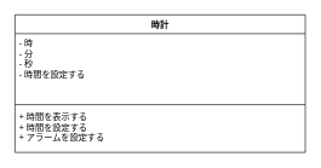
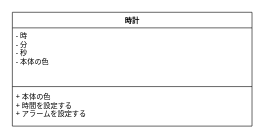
- <mxCell id="3" value="- 時&#10;- 分&#10;- 秒&#10;- 時間を設定する" style="text;strokeColor=none;fillColor=none;align=left;verticalAlign=top;spacingLeft=4;spacingRight=4;overflow=hidden;rotatable=0;points=[[0,0.5],[1,0.5]];portConstraint=eastwest;" vertex="1" parent="2"><mxGeometry y="26" width="400" height="94" as="geometry" /></mxCell>
+ <mxCell id="3" value="- 時&#10;- 分&#10;- 秒&#10;- 本体の色" style="text;strokeColor=none;fillColor=none;align=left;verticalAlign=top;spacingLeft=4;spacingRight=4;overflow=hidden;rotatable=0;points=[[0,0.5],[1,0.5]];portConstraint=eastwest;" vertex="1" parent="2"><mxGeometry y="26" width="400" height="94" as="geometry" /></mxCell>
- <mxCell id="5" value="+ 時間を表示する&#10;+ 時間を設定する&#10;+ アラームを設定する" style="text;strokeColor=none;fillColor=none;align=left;verticalAlign=top;spacingLeft=4;spacingRight=4;overflow=hidden;rotatable=0;points=[[0,0.5],[1,0.5]];portConstraint=eastwest;" vertex="1" parent="2"><mxGeometry y="128" width="400" height="62" as="geometry" /></mxCell>
+ <mxCell id="5" value="+ 本体の色&#10;+ 時間を設定する&#10;+ アラームを設定する" style="text;strokeColor=none;fillColor=none;align=left;verticalAlign=top;spacingLeft=4;spacingRight=4;overflow=hidden;rotatable=0;points=[[0,0.5],[1,0.5]];portConstraint=eastwest;" vertex="1" parent="2"><mxGeometry y="128" width="400" height="62" as="geometry" /></mxCell>
